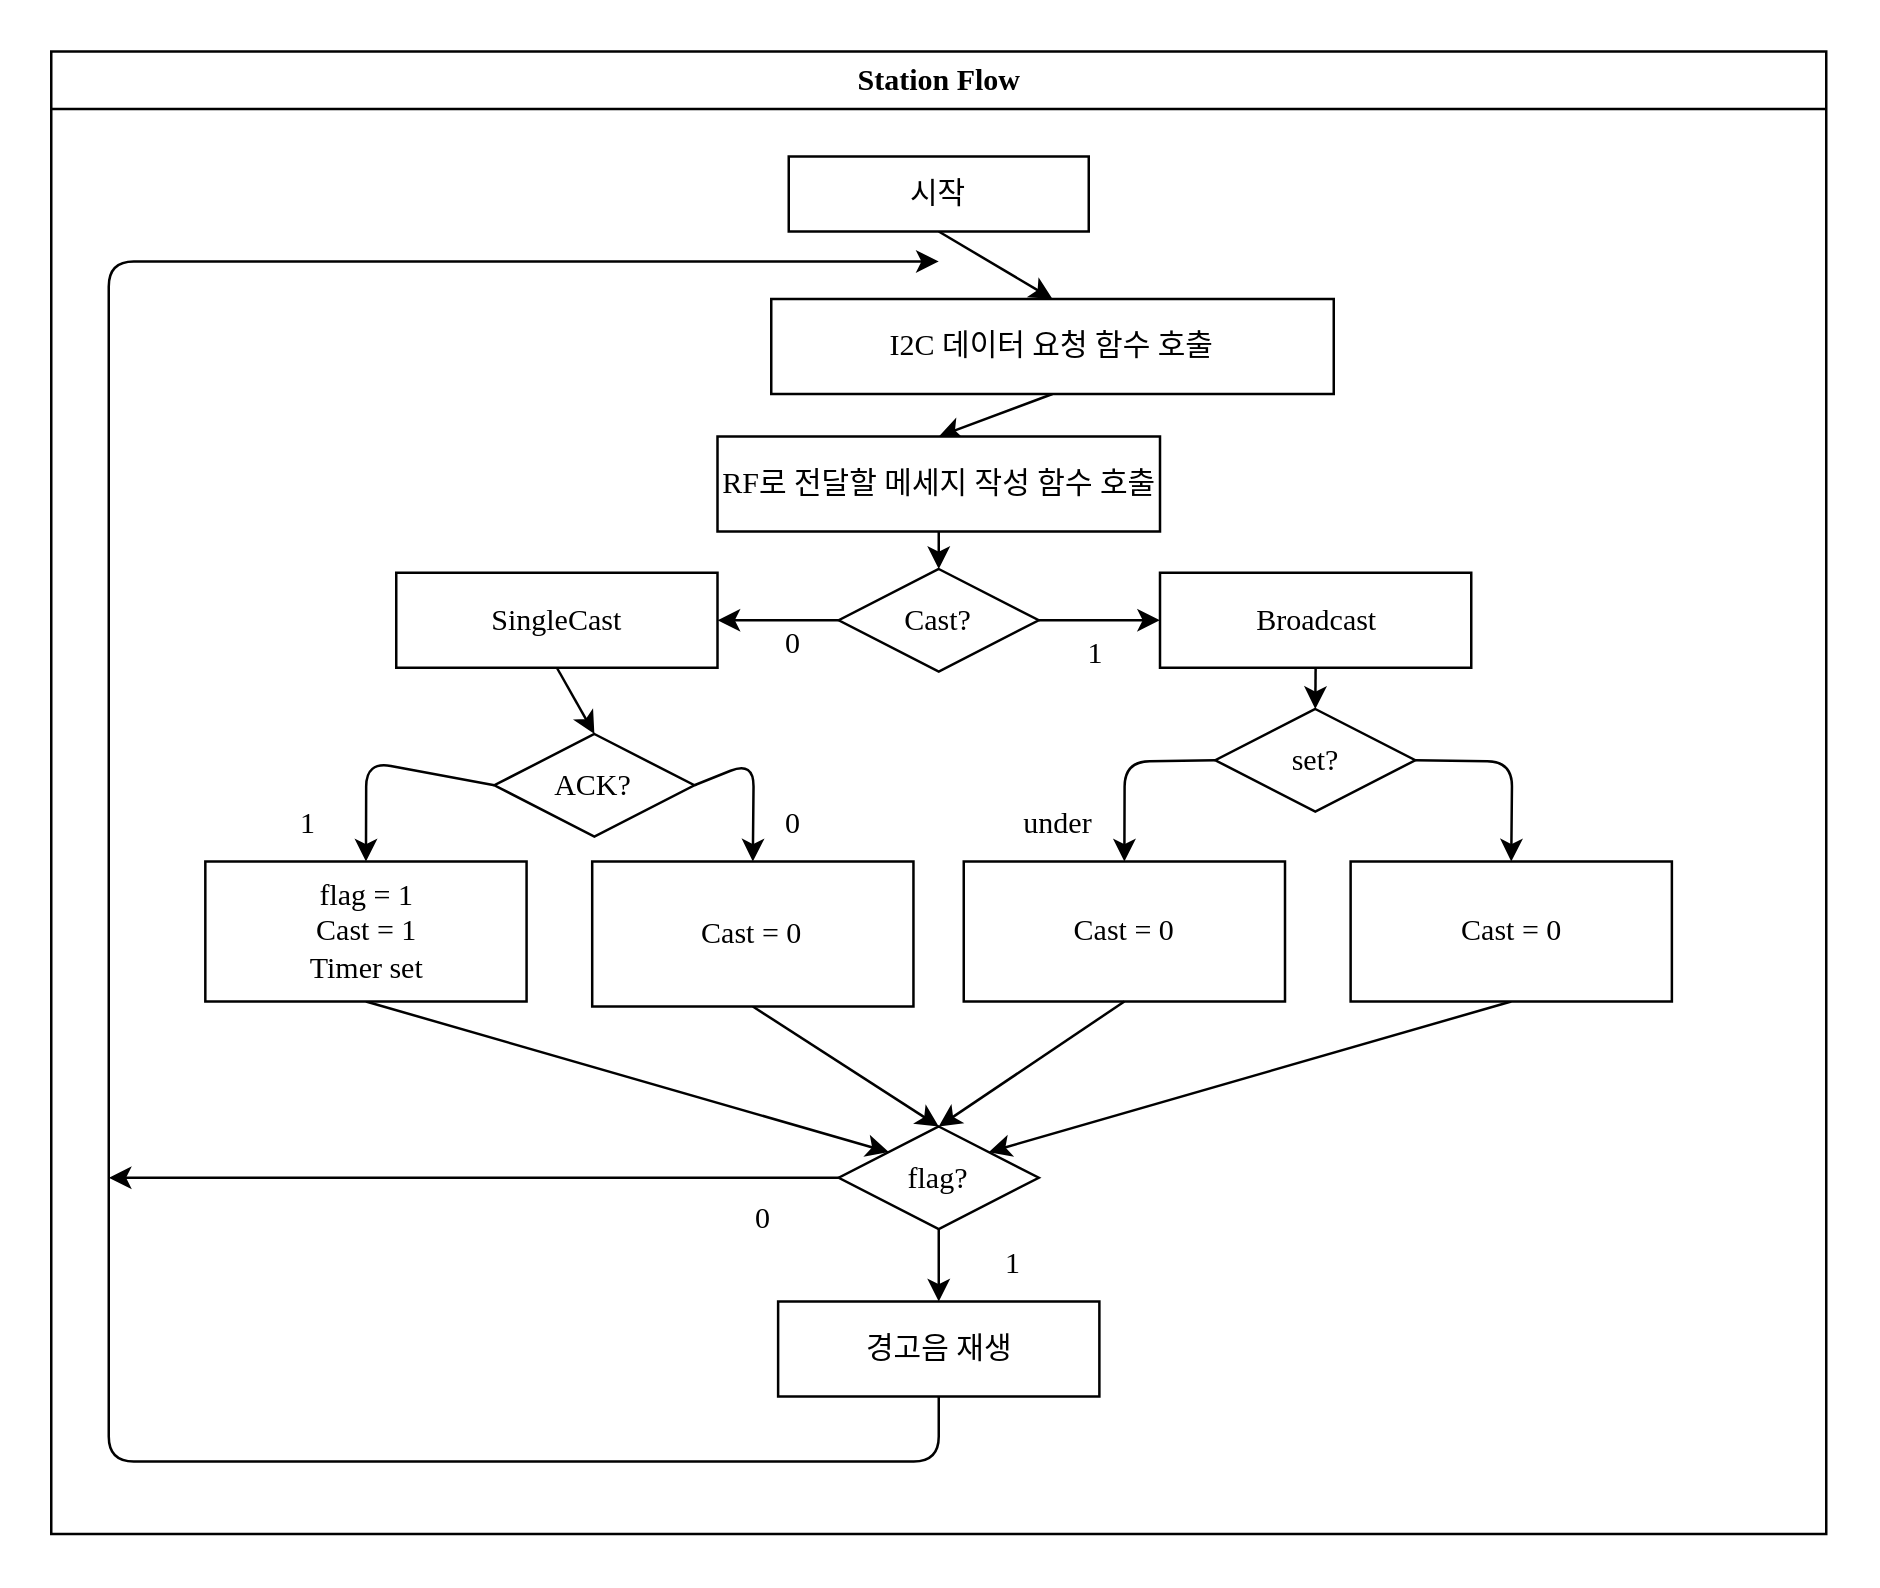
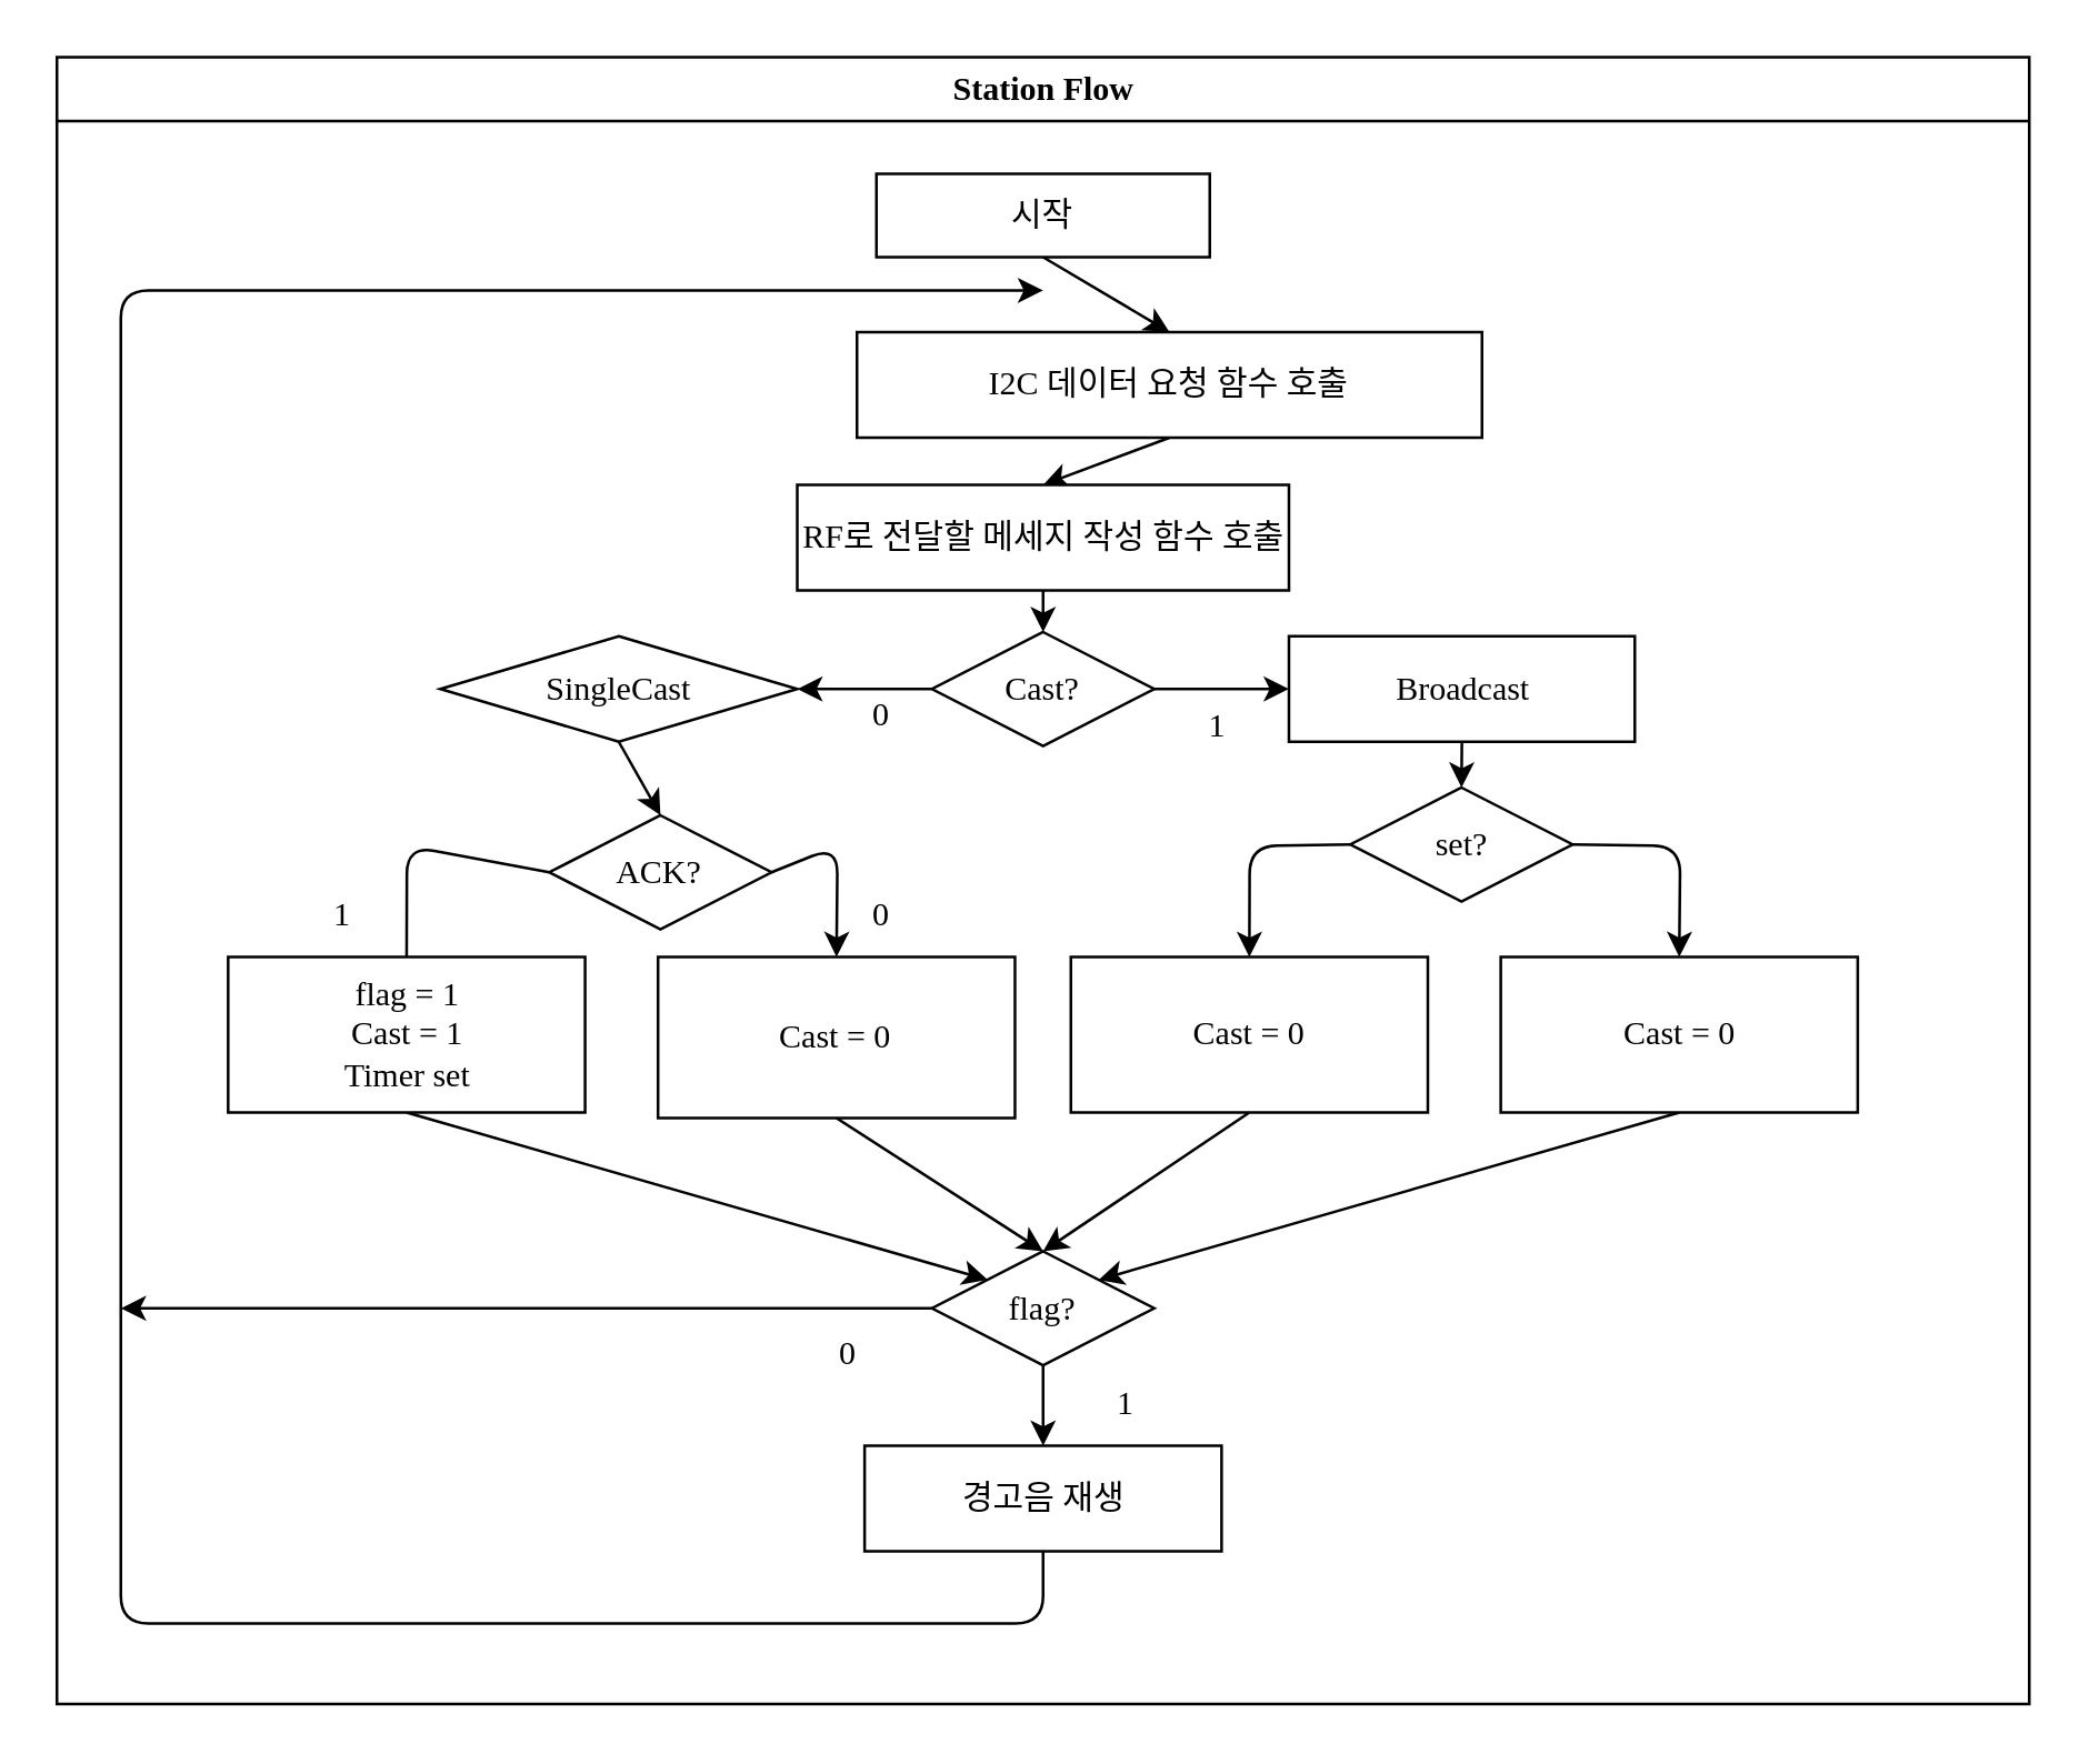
- <mxCell id="13" value="SingleCast" style="rounded=0;whiteSpace=wrap;html=1;fontFamily=프리텐다드;fontSource=https%3A%2F%2Fcdn.jsdelivr.net%2Fgh%2FProject-Noonnu%2Fnoonfonts_2107%401.1%2FPretendard-Regular.woff;" vertex="1" parent="2"><mxGeometry x="138" y="208.5" width="128.5" height="38" as="geometry" /></mxCell>
+ <mxCell id="13" value="SingleCast" style="rhombus;whiteSpace=wrap;html=1;fontFamily=프리텐다드;fontSource=https%3A%2F%2Fcdn.jsdelivr.net%2Fgh%2FProject-Noonnu%2Fnoonfonts_2107%401.1%2FPretendard-Regular.woff;" vertex="1" parent="2"><mxGeometry x="138" y="208.5" width="128.5" height="38" as="geometry" /></mxCell>
- <mxCell id="33" value="under" style="text;html=1;strokeColor=none;fillColor=none;align=center;verticalAlign=middle;whiteSpace=wrap;rounded=0;fontFamily=프리텐다드;fontSource=https%3A%2F%2Fcdn.jsdelivr.net%2Fgh%2FProject-Noonnu%2Fnoonfonts_2107%401.1%2FPretendard-Regular.woff;" vertex="1" parent="2"><mxGeometry x="373" y="294" width="60" height="30" as="geometry" /></mxCell>
- <mxCell id="16" style="edgeStyle=none;html=1;exitX=0;exitY=0.5;exitDx=0;exitDy=0;entryX=0.5;entryY=0;entryDx=0;entryDy=0;fontFamily=프리텐다드;fontSource=https%3A%2F%2Fcdn.jsdelivr.net%2Fgh%2FProject-Noonnu%2Fnoonfonts_2107%401.1%2FPretendard-Regular.woff;" edge="1" parent="2" source="18" target="20"><mxGeometry relative="1" as="geometry"><Array as="points"><mxPoint x="126" y="284" /></Array></mxGeometry></mxCell>
+ <mxCell id="16" style="edgeStyle=none;html=1;exitX=0;exitY=0.5;exitDx=0;exitDy=0;entryX=0.5;entryY=0;entryDx=0;entryDy=0;fontFamily=프리텐다드;fontSource=https%3A%2F%2Fcdn.jsdelivr.net%2Fgh%2FProject-Noonnu%2Fnoonfonts_2107%401.1%2FPretendard-Regular.woff;endArrow=none;" edge="1" parent="2" source="18" target="20"><mxGeometry relative="1" as="geometry"><Array as="points"><mxPoint x="126" y="284" /></Array></mxGeometry></mxCell>
